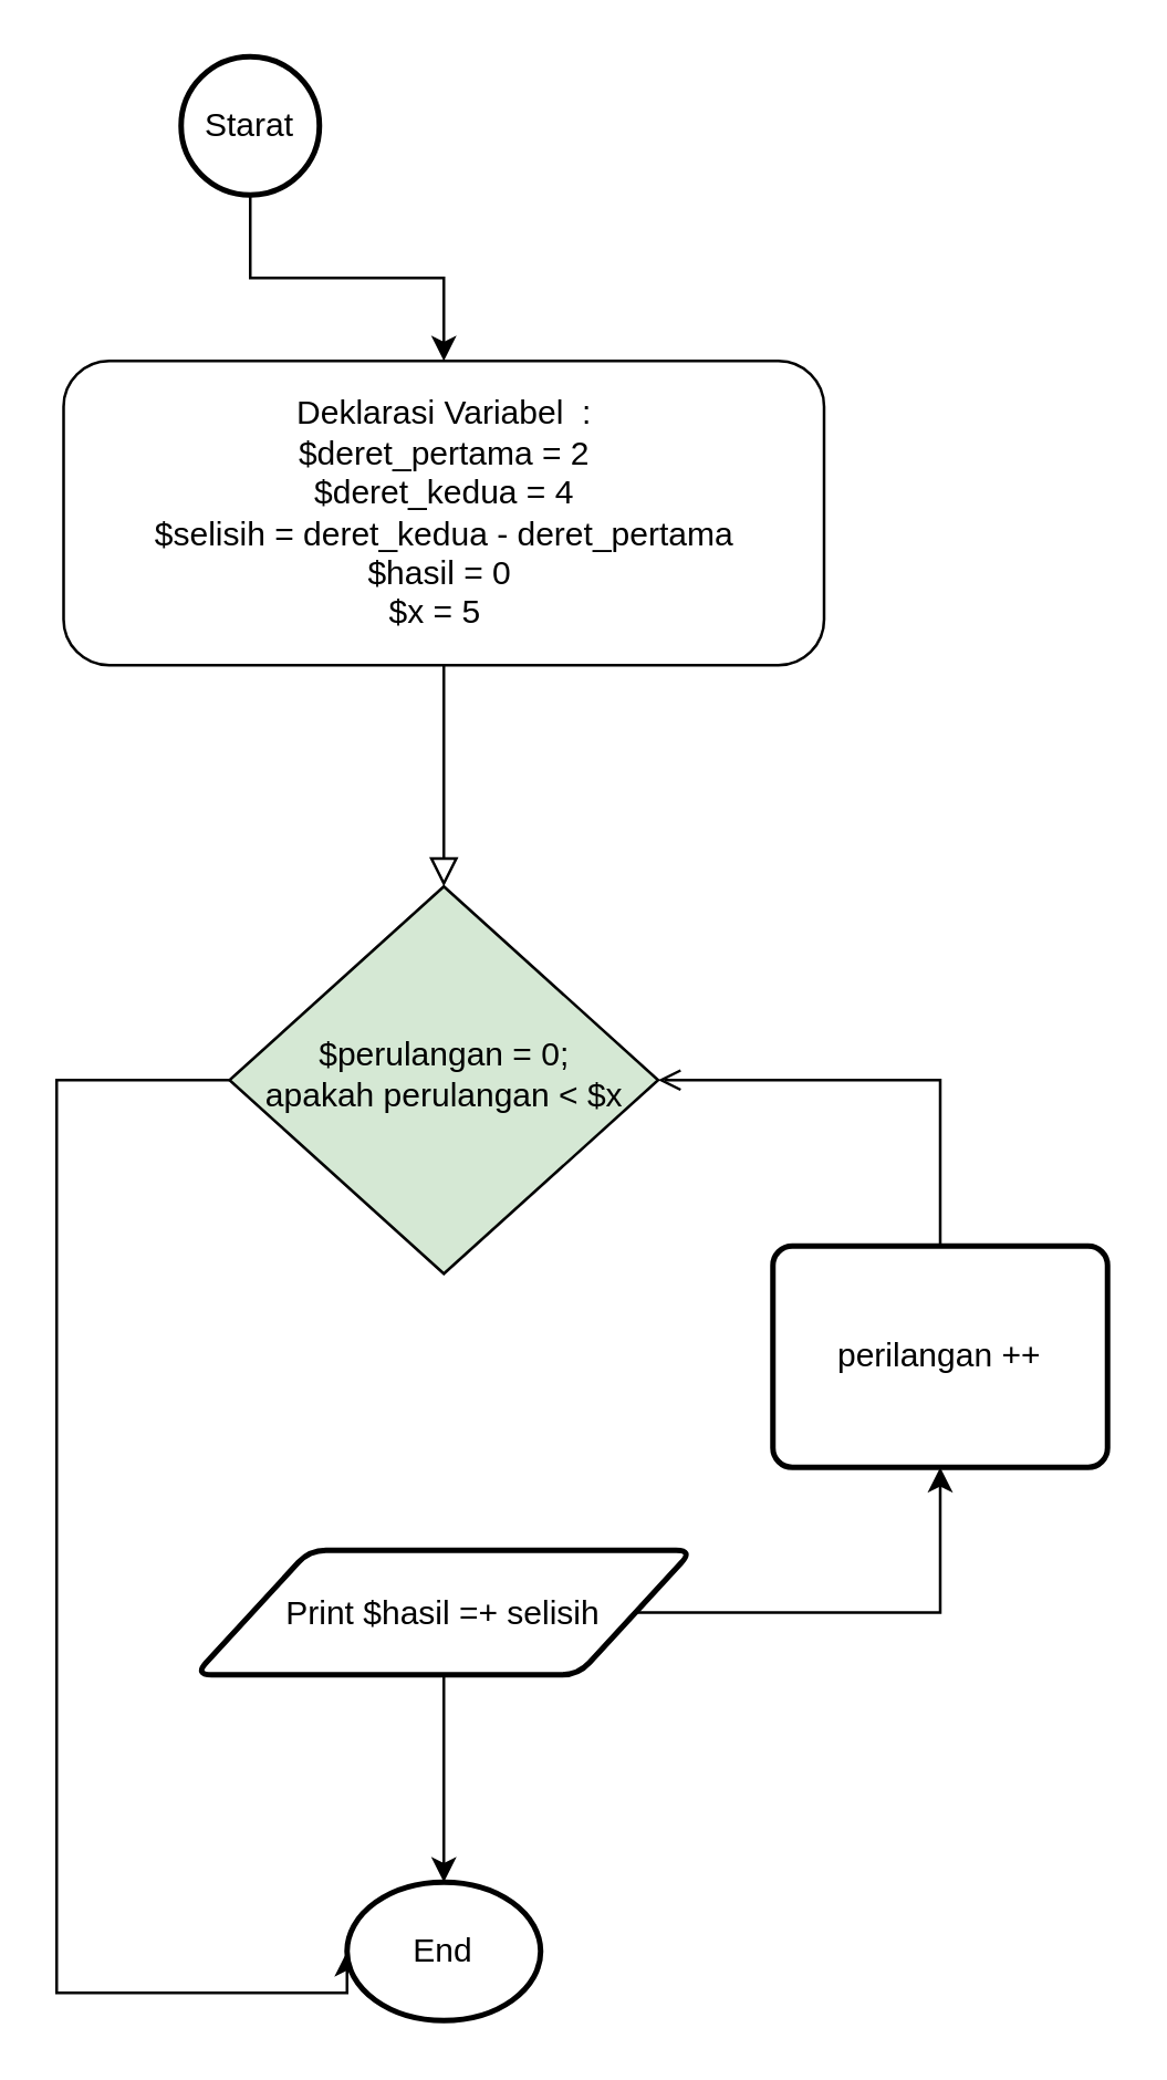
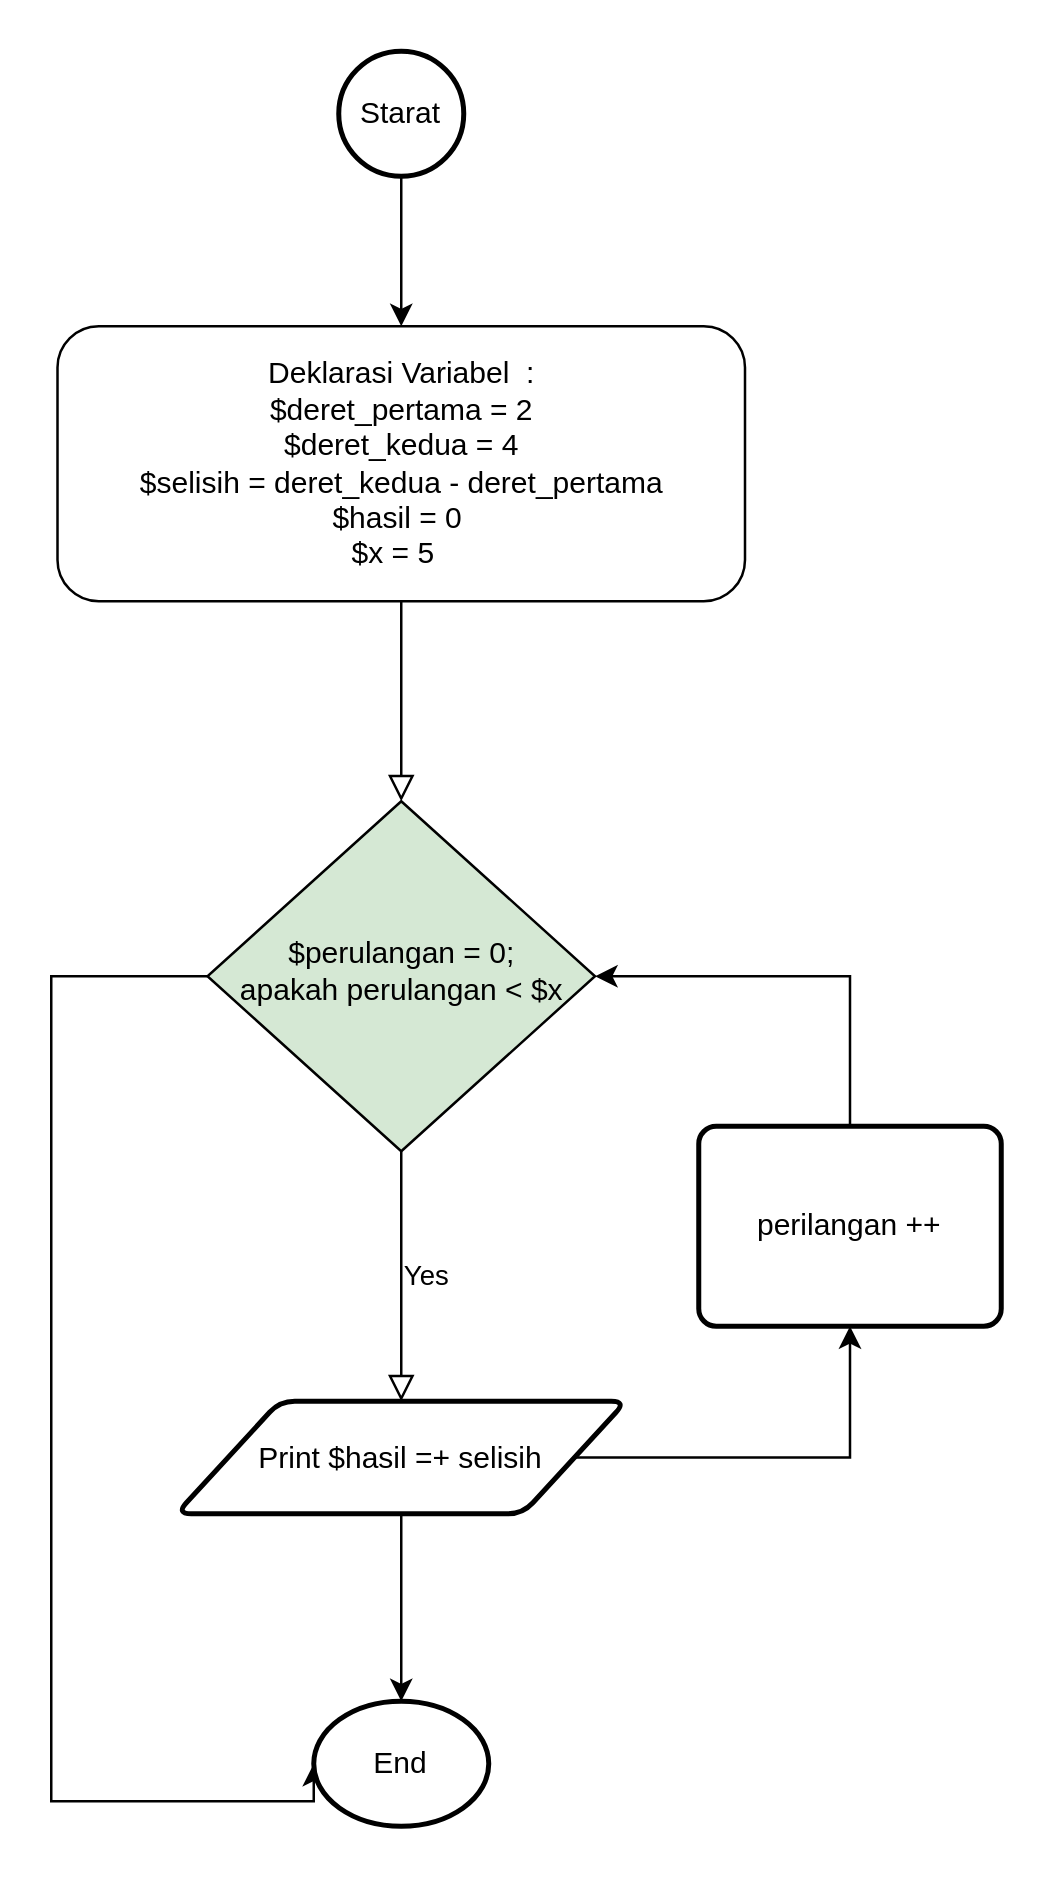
- <mxCell id="8" value="Starat" style="strokeWidth=2;html=1;shape=mxgraph.flowchart.start_2;whiteSpace=wrap;" vertex="1" parent="1"><mxGeometry x="65" y="20" width="50" height="50" as="geometry" /></mxCell>
+ <mxCell id="8" value="Starat" style="strokeWidth=2;html=1;shape=mxgraph.flowchart.start_2;whiteSpace=wrap;" vertex="1" parent="1"><mxGeometry x="135" y="20" width="50" height="50" as="geometry" /></mxCell>
- <mxCell id="12" style="edgeStyle=orthogonalEdgeStyle;rounded=0;orthogonalLoop=1;jettySize=auto;html=1;exitX=0.5;exitY=0;exitDx=0;exitDy=0;endArrow=open;" edge="1" parent="1" source="13" target="6"><mxGeometry relative="1" as="geometry" /></mxCell>
+ <mxCell id="12" style="edgeStyle=orthogonalEdgeStyle;rounded=0;orthogonalLoop=1;jettySize=auto;html=1;exitX=0.5;exitY=0;exitDx=0;exitDy=0;" edge="1" parent="1" source="13" target="6"><mxGeometry relative="1" as="geometry" /></mxCell>
+ <mxCell id="4" value="Yes" style="edgeStyle=orthogonalEdgeStyle;rounded=0;html=1;jettySize=auto;orthogonalLoop=1;fontSize=11;endArrow=block;endFill=0;endSize=8;strokeWidth=1;shadow=0;labelBackgroundColor=none;entryX=0.5;entryY=0;entryDx=0;entryDy=0;" parent="1" source="6" target="11" edge="1"><mxGeometry y="10" relative="1" as="geometry"><mxPoint as="offset" /><mxPoint x="160" y="530" as="targetPoint" /></mxGeometry></mxCell>
